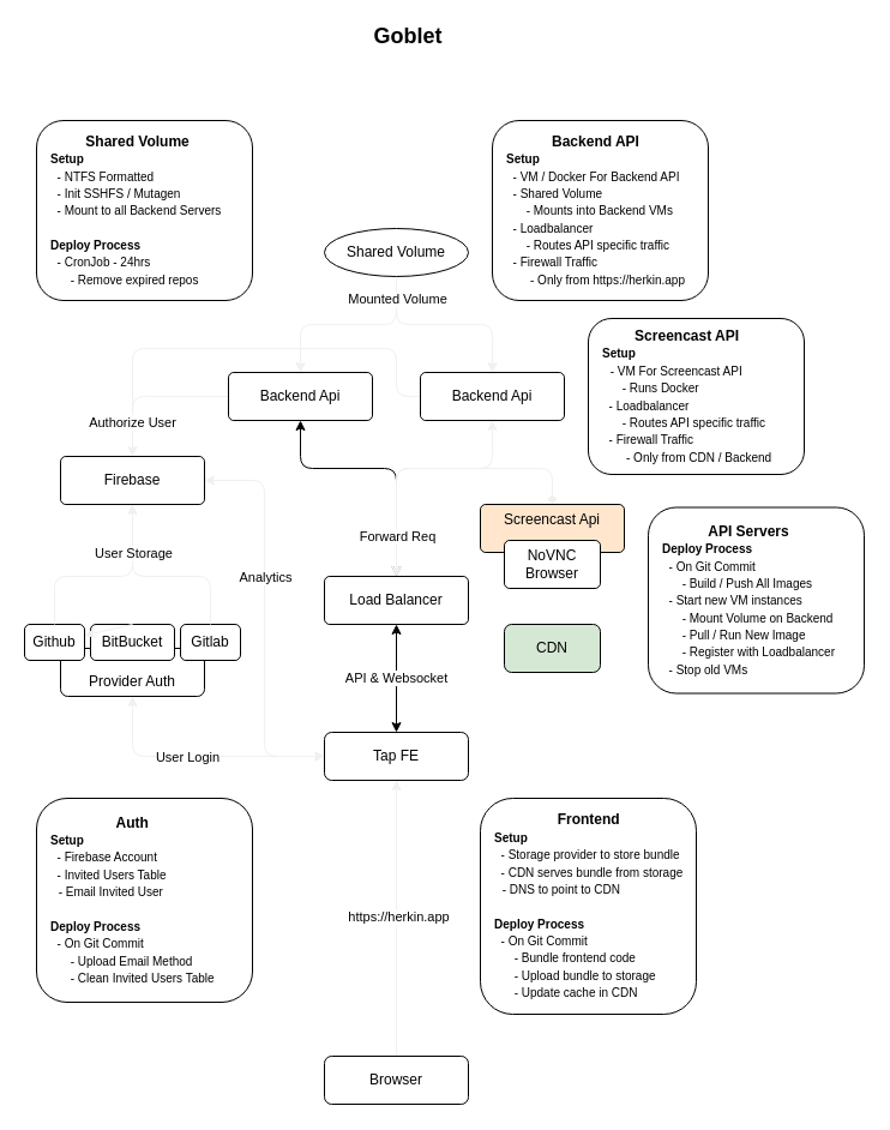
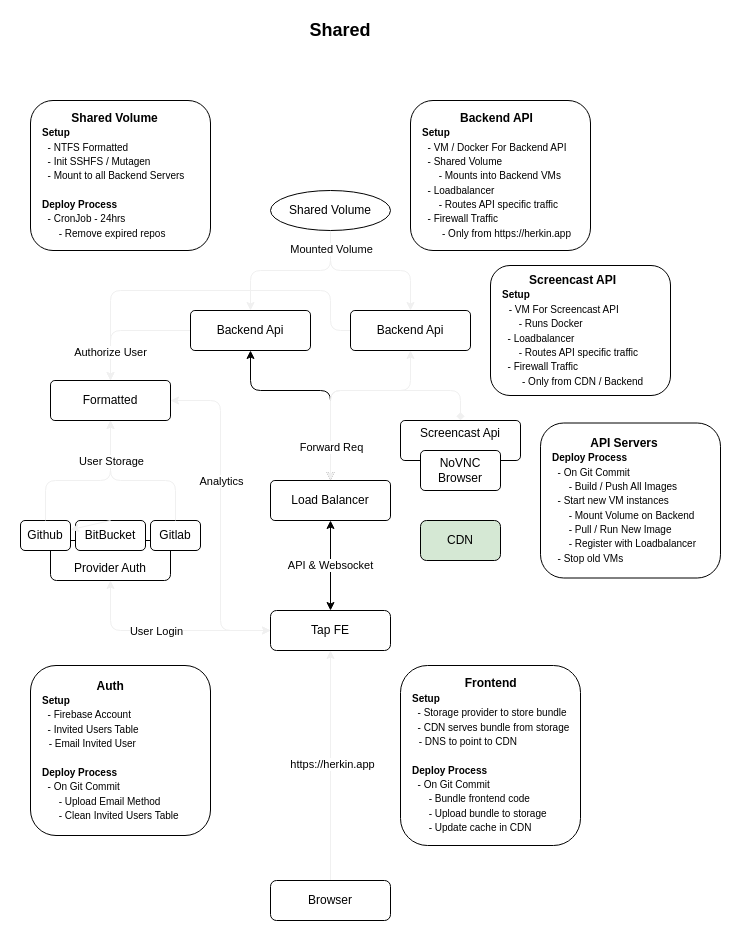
- <mxCell id="45" value="&lt;b&gt;&lt;font style=&quot;font-size: 18px&quot;&gt;Goblet&lt;/font&gt;&lt;/b&gt;" style="text;html=1;strokeColor=none;fillColor=none;align=center;verticalAlign=middle;whiteSpace=wrap;rounded=0;" vertex="1" parent="44"><mxGeometry width="240" height="20" as="geometry" /></mxCell>
+ <mxCell id="45" value="&lt;b&gt;&lt;font style=&quot;font-size: 18px&quot;&gt;Shared&lt;/font&gt;&lt;/b&gt;" style="text;html=1;strokeColor=none;fillColor=none;align=center;verticalAlign=middle;whiteSpace=wrap;rounded=0;" vertex="1" parent="44"><mxGeometry width="240" height="20" as="geometry" /></mxCell>
- <mxCell id="25" value="Firebase" style="rounded=1;whiteSpace=wrap;html=1;arcSize=11;" vertex="1" parent="1"><mxGeometry x="50" y="380" width="120" height="40" as="geometry" /></mxCell>
+ <mxCell id="25" value="Formatted" style="rounded=1;whiteSpace=wrap;html=1;arcSize=11;" vertex="1" parent="1"><mxGeometry x="50" y="380" width="120" height="40" as="geometry" /></mxCell>
- <mxCell id="17" value="Screencast Api&lt;br&gt;&lt;br&gt;" style="rounded=1;whiteSpace=wrap;html=1;arcSize=11;fillColor=#ffe6cc;" vertex="1" parent="16"><mxGeometry width="120" height="40" as="geometry" /></mxCell>
+ <mxCell id="17" value="Screencast Api&lt;br&gt;&lt;br&gt;" style="rounded=1;whiteSpace=wrap;html=1;arcSize=11;" vertex="1" parent="16"><mxGeometry width="120" height="40" as="geometry" /></mxCell>
